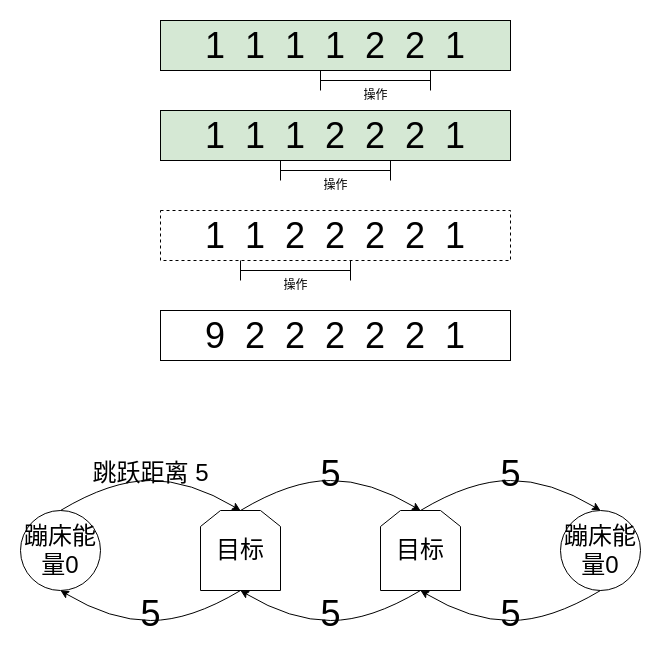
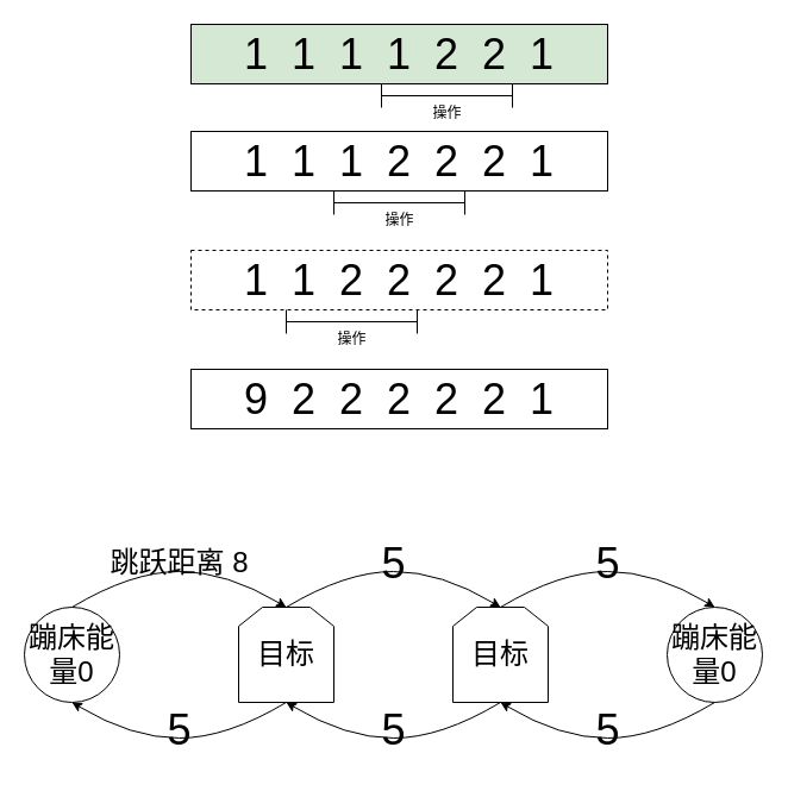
- <mxCell id="5" value="&lt;font style=&quot;font-size: 36px;&quot;&gt;1&amp;nbsp; 1&amp;nbsp; 1&amp;nbsp; 2&amp;nbsp; 2&amp;nbsp; 2&amp;nbsp; 1&lt;/font&gt;" style="rounded=0;whiteSpace=wrap;html=1;fillColor=#d5e8d4;" vertex="1" parent="1"><mxGeometry x="160" y="110" width="350" height="50" as="geometry" /></mxCell>
+ <mxCell id="5" value="&lt;font style=&quot;font-size: 36px;&quot;&gt;1&amp;nbsp; 1&amp;nbsp; 1&amp;nbsp; 2&amp;nbsp; 2&amp;nbsp; 2&amp;nbsp; 1&lt;/font&gt;" style="rounded=0;whiteSpace=wrap;html=1;" vertex="1" parent="1"><mxGeometry x="160" y="110" width="350" height="50" as="geometry" /></mxCell>
- <mxCell id="15" value="&lt;font style=&quot;&quot;&gt;&lt;font style=&quot;font-size: 24px;&quot;&gt;跳跃距离 5&lt;/font&gt;&lt;br&gt;&lt;/font&gt;" style="text;html=1;align=center;verticalAlign=middle;resizable=0;points=[];autosize=1;strokeColor=none;fillColor=none;" vertex="1" parent="1"><mxGeometry x="80" y="453" width="140" height="40" as="geometry" /></mxCell>
+ <mxCell id="15" value="&lt;font style=&quot;&quot;&gt;&lt;font style=&quot;font-size: 24px;&quot;&gt;跳跃距离 8&lt;/font&gt;&lt;br&gt;&lt;/font&gt;" style="text;html=1;align=center;verticalAlign=middle;resizable=0;points=[];autosize=1;strokeColor=none;fillColor=none;" vertex="1" parent="1"><mxGeometry x="80" y="453" width="140" height="40" as="geometry" /></mxCell>
